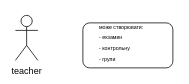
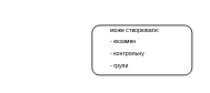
- <mxCell id="2" value="teacher" style="shape=umlActor;verticalLabelPosition=bottom;verticalAlign=top;html=1;outlineConnect=0;" vertex="1" parent="1"><mxGeometry x="20" y="20" width="30" height="60" as="geometry" /></mxCell>
